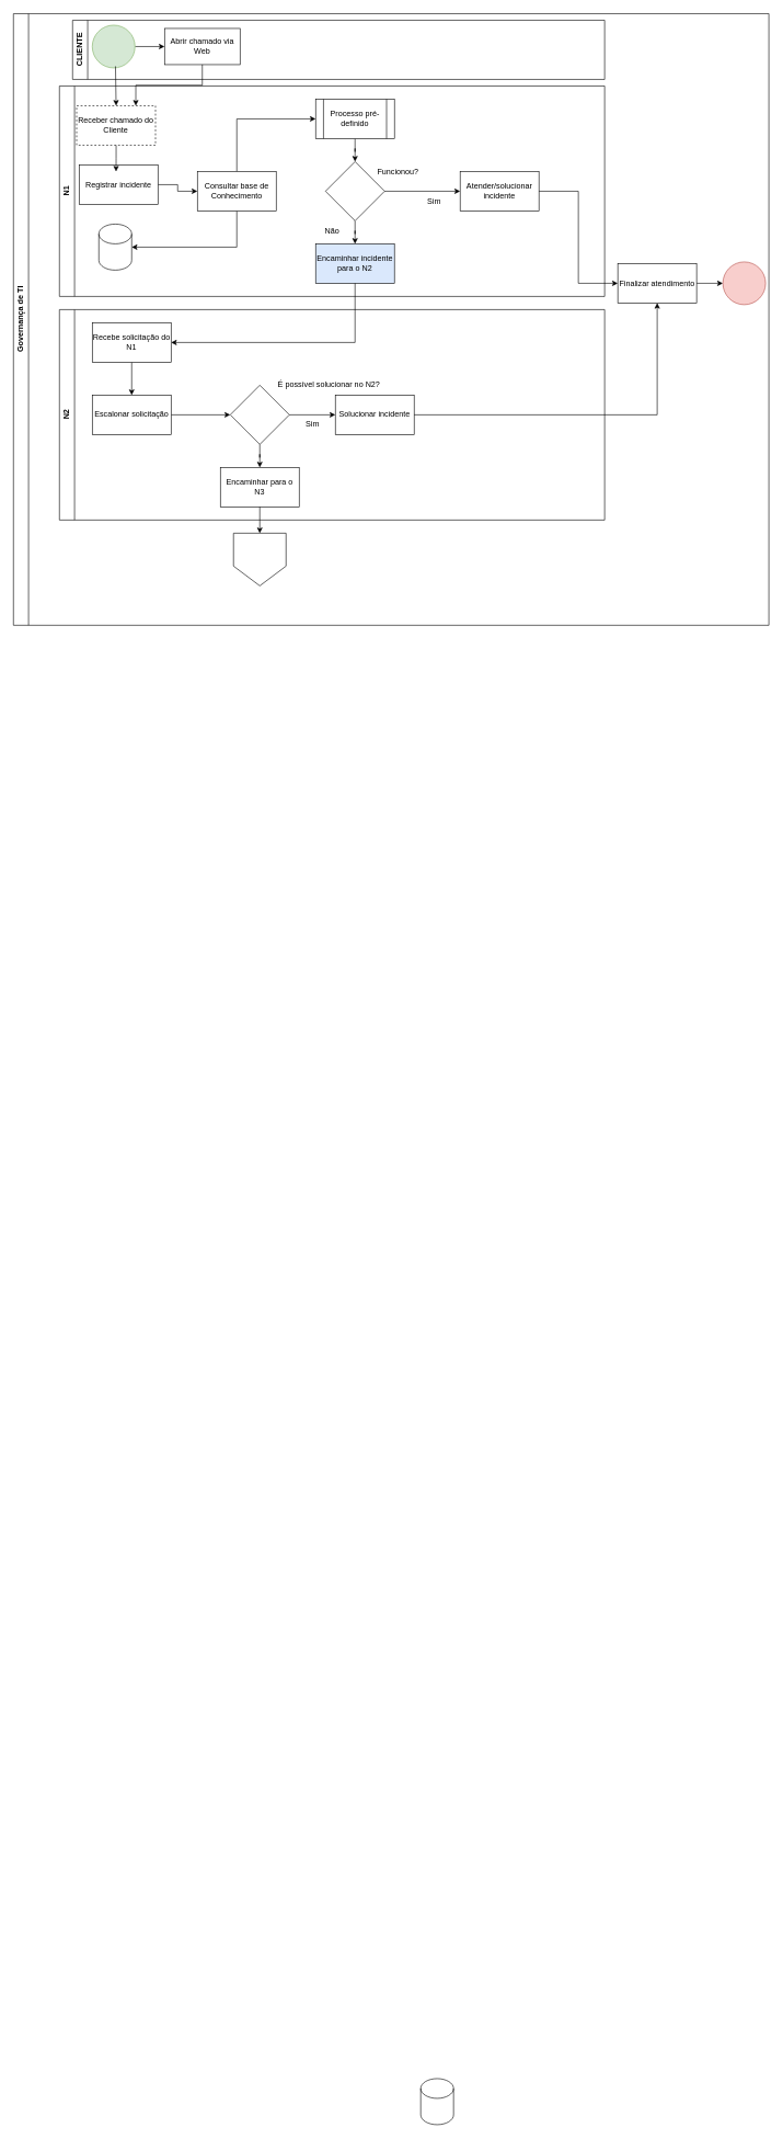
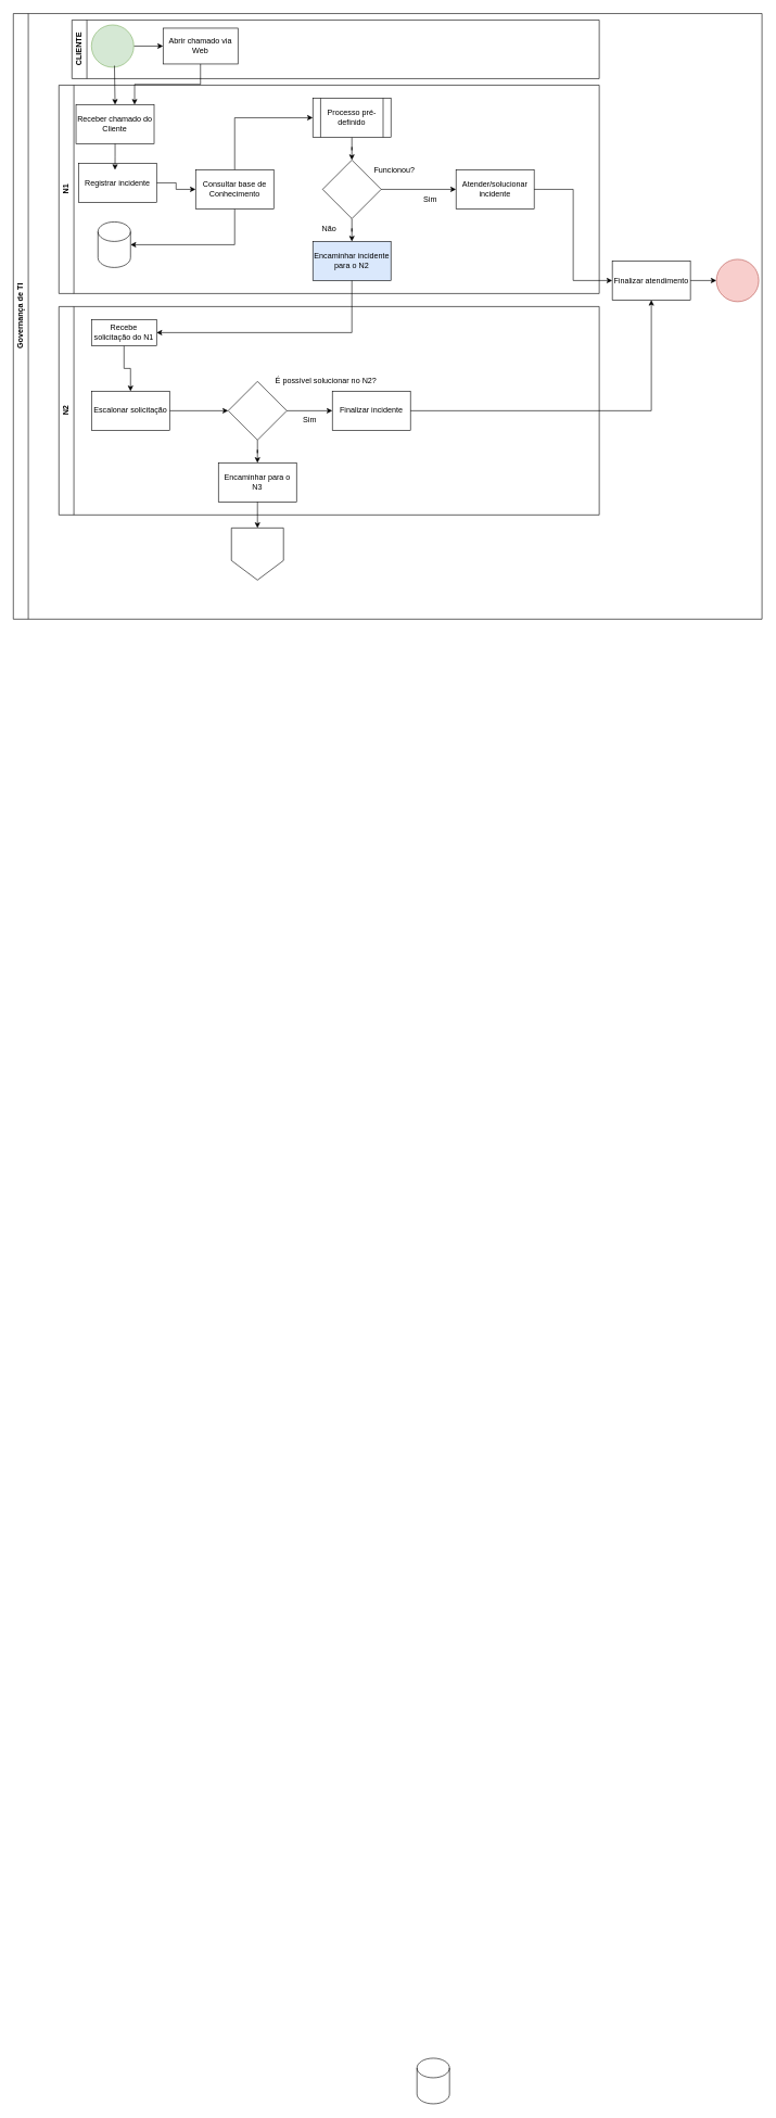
- <mxCell id="11" value="Receber chamado do Cliente" style="rounded=0;whiteSpace=wrap;html=1;dashed=1;" vertex="1" parent="4"><mxGeometry x="26.25" y="30" width="120" height="60" as="geometry" /></mxCell>
+ <mxCell id="11" value="Receber chamado do Cliente" style="rounded=0;whiteSpace=wrap;html=1;" vertex="1" parent="4"><mxGeometry x="26.25" y="30" width="120" height="60" as="geometry" /></mxCell>
- <mxCell id="30" value="Recebe solicitação do N1" style="rounded=0;whiteSpace=wrap;html=1;" vertex="1" parent="28"><mxGeometry x="50" y="20" width="120" height="60" as="geometry" /></mxCell>
+ <mxCell id="30" value="Recebe solicitação do N1" style="rounded=0;whiteSpace=wrap;html=1;" vertex="1" parent="28"><mxGeometry x="50" y="20" width="100" height="40" as="geometry" /></mxCell>
- <mxCell id="37" value="Solucionar incidente" style="rounded=0;whiteSpace=wrap;html=1;" vertex="1" parent="28"><mxGeometry x="420" y="130" width="120" height="60" as="geometry" /></mxCell>
+ <mxCell id="37" value="Finalizar incidente" style="rounded=0;whiteSpace=wrap;html=1;" vertex="1" parent="28"><mxGeometry x="420" y="130" width="120" height="60" as="geometry" /></mxCell>
